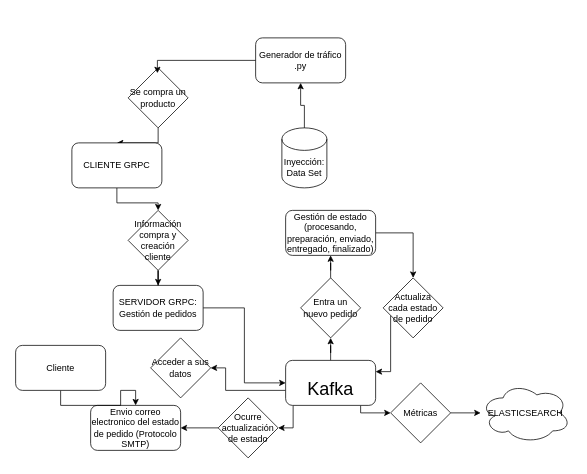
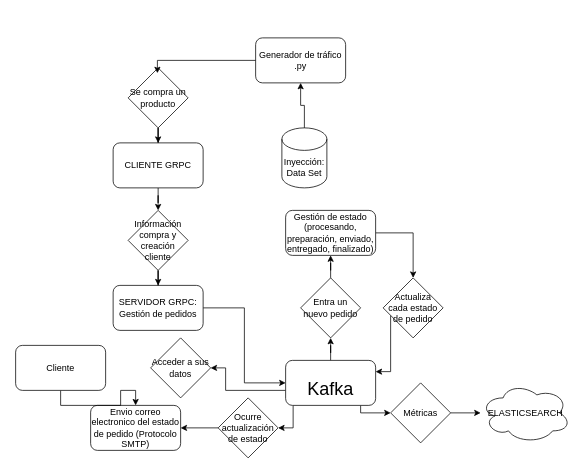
- <mxCell id="10" value="&lt;div&gt;CLIENTE GRPC&lt;/div&gt;" style="rounded=1;whiteSpace=wrap;html=1;" parent="1" vertex="1"><mxGeometry x="95" y="190" width="120" height="60" as="geometry" /></mxCell>
+ <mxCell id="10" value="&lt;div&gt;CLIENTE GRPC&lt;/div&gt;" style="rounded=1;whiteSpace=wrap;html=1;" parent="1" vertex="1"><mxGeometry x="150" y="190" width="120" height="60" as="geometry" /></mxCell>
